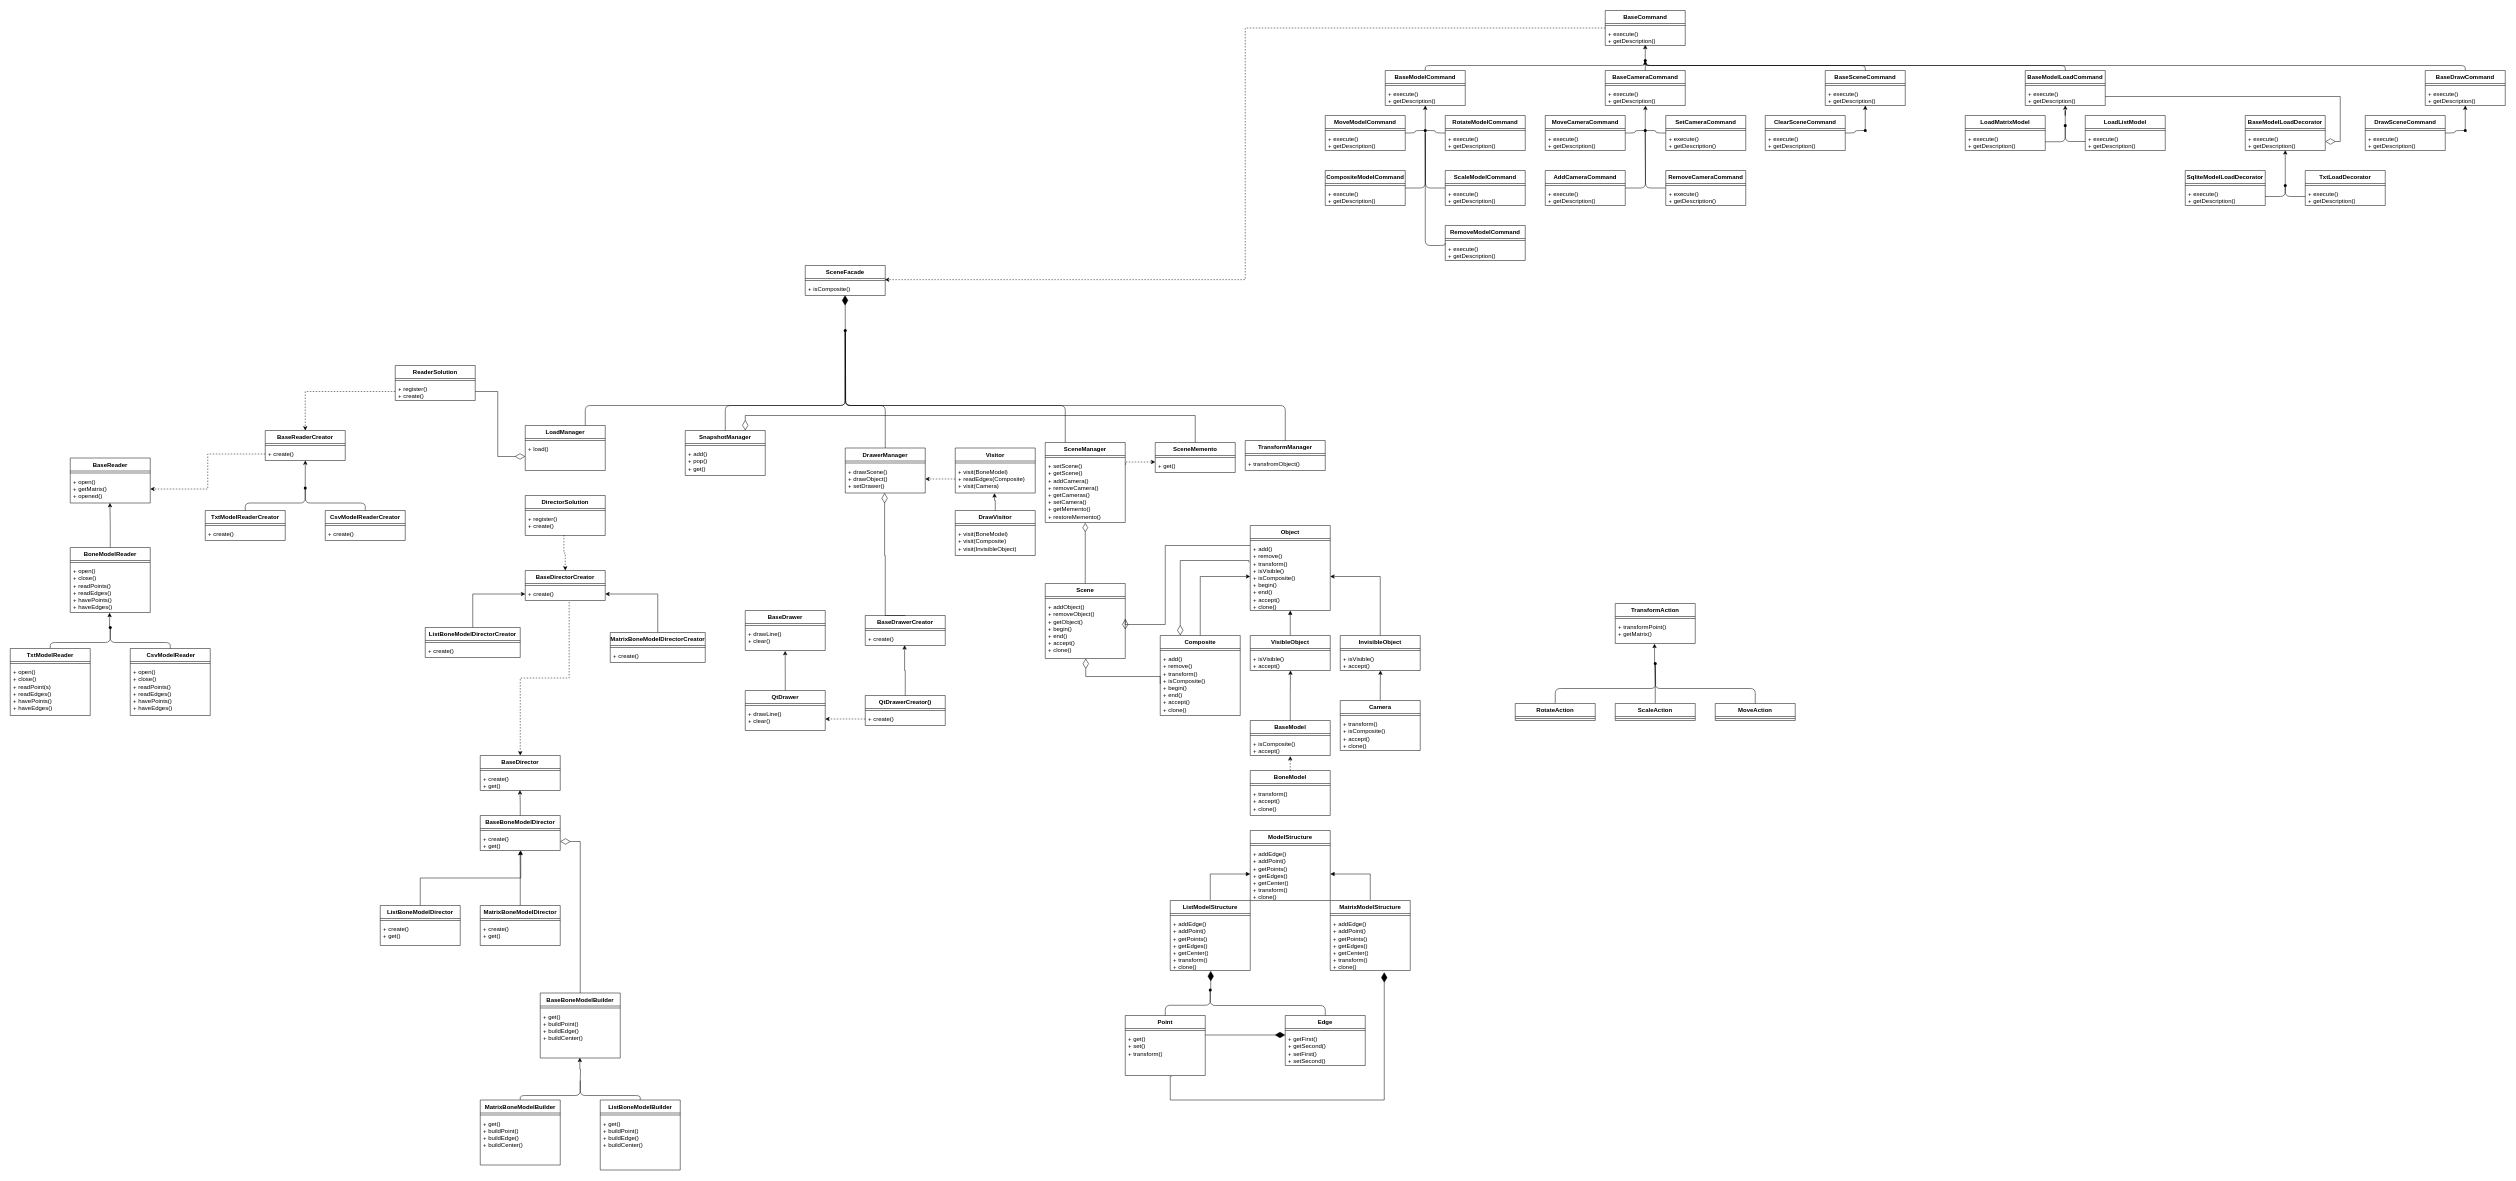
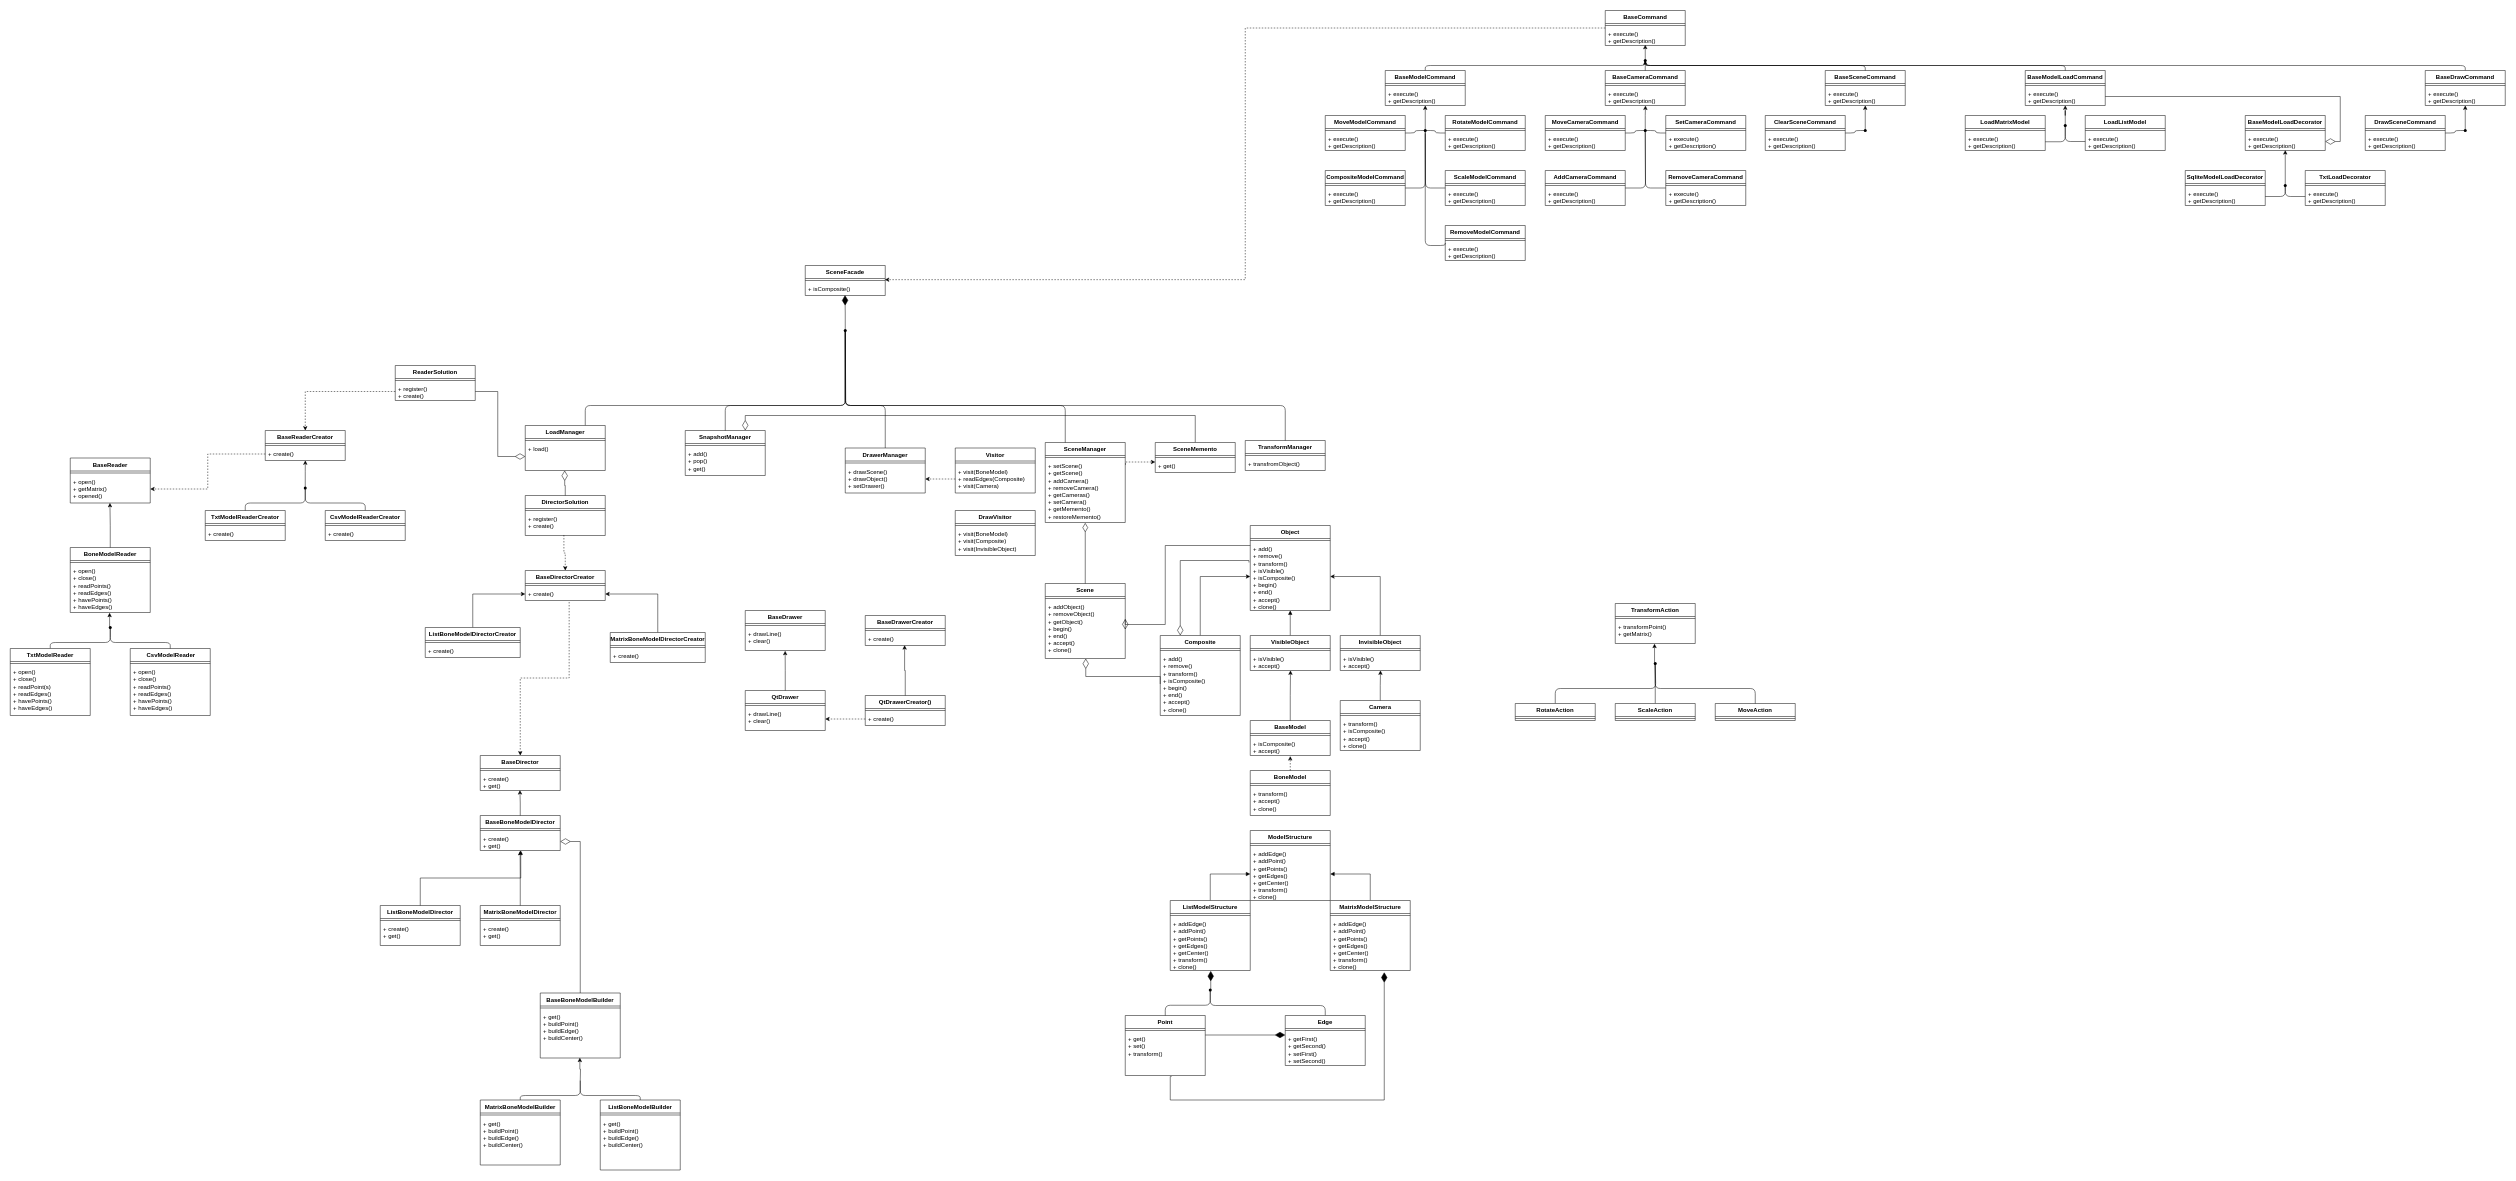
+ <mxCell id="275" style="edgeStyle=orthogonalEdgeStyle;rounded=0;orthogonalLoop=1;jettySize=auto;html=1;entryX=0.493;entryY=1;entryDx=0;entryDy=0;entryPerimeter=0;endArrow=diamondThin;endFill=0;endSize=18;" parent="1" source="272" target="76" edge="1"><mxGeometry relative="1" as="geometry" /></mxCell>
- <mxCell id="196" style="edgeStyle=orthogonalEdgeStyle;rounded=0;orthogonalLoop=1;jettySize=auto;html=1;entryX=0.491;entryY=1.009;entryDx=0;entryDy=0;entryPerimeter=0;" parent="1" source="193" target="191" edge="1"><mxGeometry relative="1" as="geometry" /></mxCell>
- <mxCell id="198" style="edgeStyle=orthogonalEdgeStyle;rounded=0;orthogonalLoop=1;jettySize=auto;html=1;exitX=0.5;exitY=0;exitDx=0;exitDy=0;entryX=0.492;entryY=1;entryDx=0;entryDy=0;entryPerimeter=0;endArrow=diamondThin;endFill=0;endSize=18;" parent="1" source="185" target="180" edge="1"><mxGeometry relative="1" as="geometry"><Array as="points"><mxPoint x="1770" y="1230" /><mxPoint x="1770" y="1110" /><mxPoint x="1769" y="1110" /></Array></mxGeometry></mxCell>
